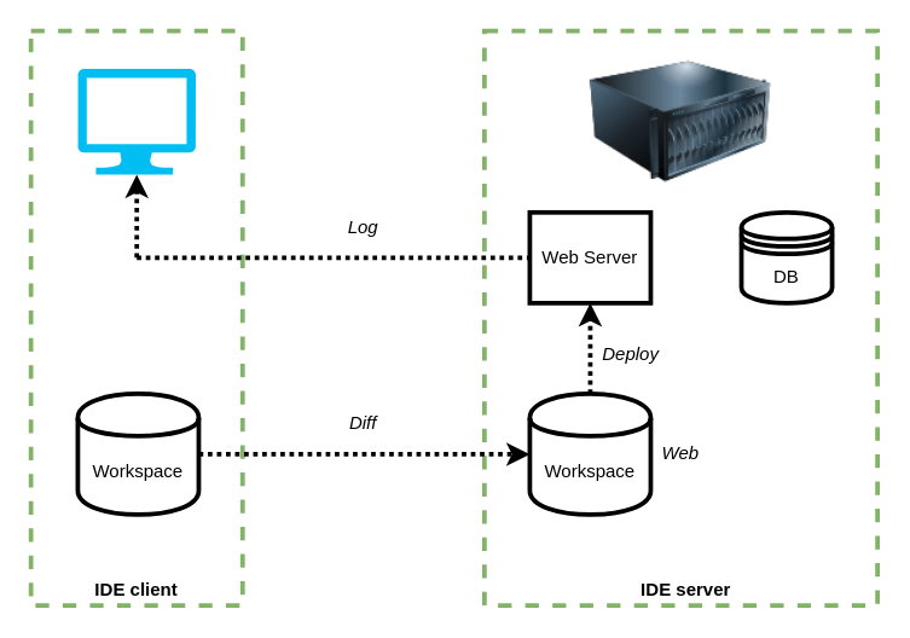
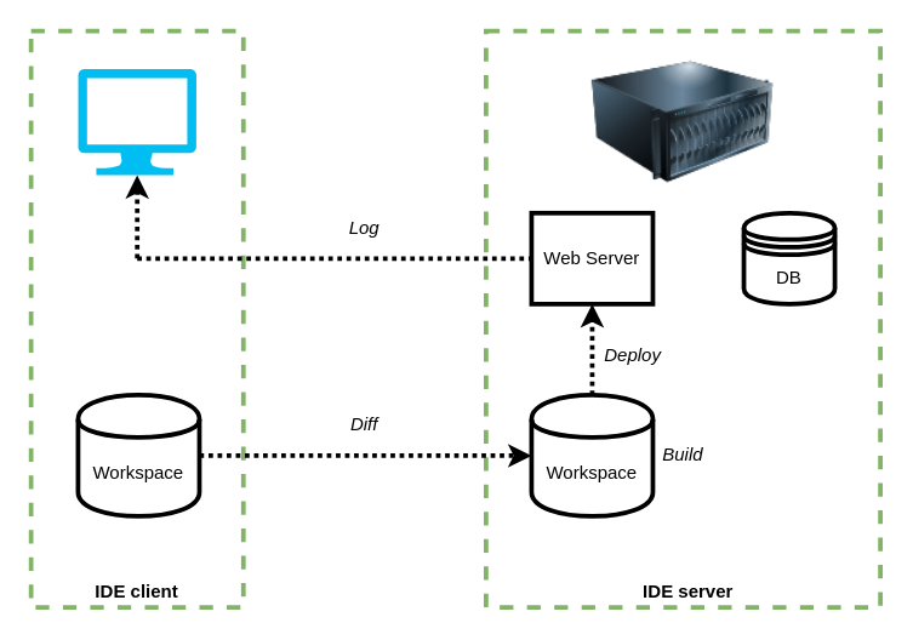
- <mxCell id="19" value="Web" style="text;html=1;strokeColor=none;fillColor=none;align=center;verticalAlign=middle;whiteSpace=wrap;rounded=0;fontStyle=2" parent="1" vertex="1"><mxGeometry x="430" y="290" width="40" height="20" as="geometry" /></mxCell>
+ <mxCell id="19" value="Build" style="text;html=1;strokeColor=none;fillColor=none;align=center;verticalAlign=middle;whiteSpace=wrap;rounded=0;fontStyle=2" parent="1" vertex="1"><mxGeometry x="430" y="290" width="40" height="20" as="geometry" /></mxCell>
